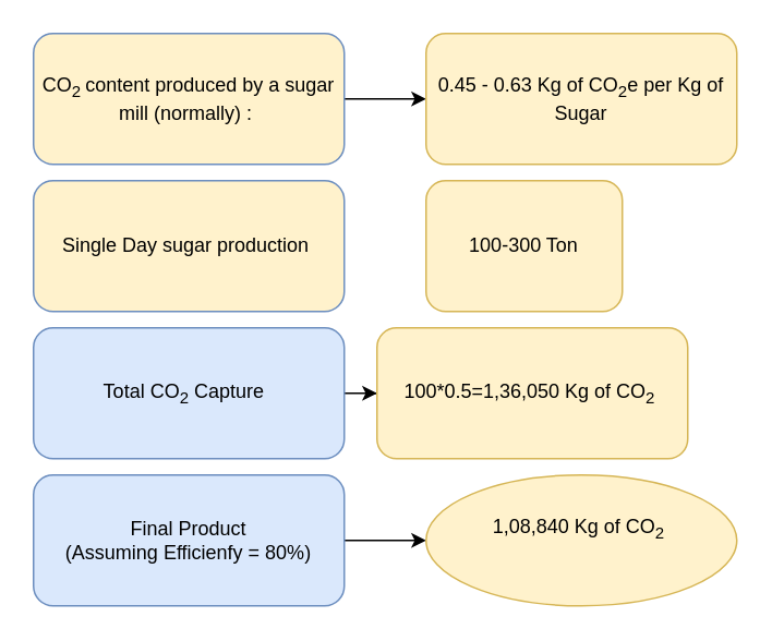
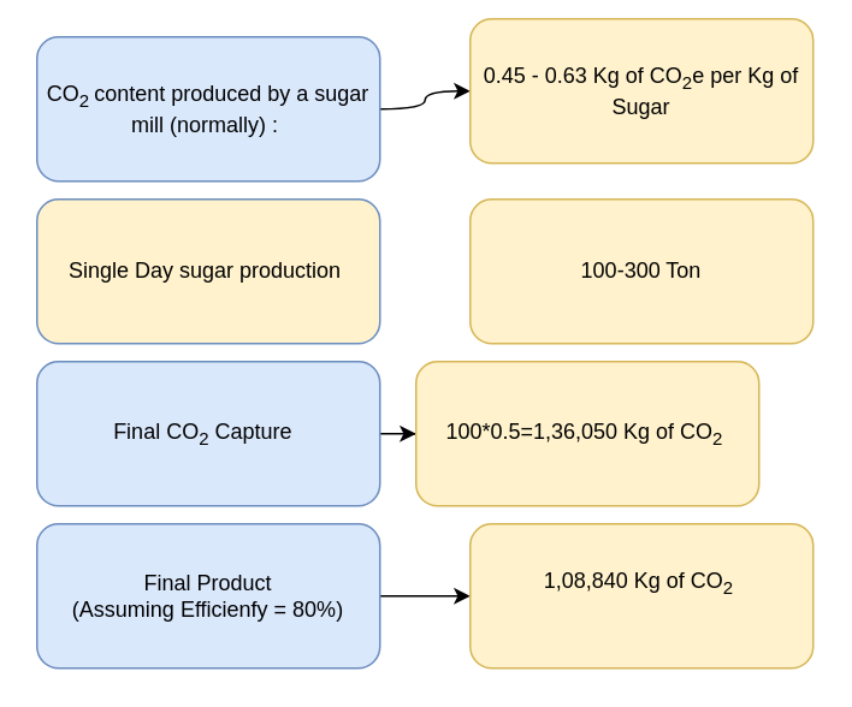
- <mxCell id="3" value="CO&lt;sub&gt;2&amp;nbsp;&lt;/sub&gt;content produced by a sugar mill (normally) :&amp;nbsp;" style="rounded=1;whiteSpace=wrap;html=1;fillColor=#fff2cc;strokeColor=#6c8ebf;" parent="1" vertex="1"><mxGeometry x="20" y="20" width="190" height="80" as="geometry" /></mxCell>
+ <mxCell id="3" value="CO&lt;sub&gt;2&amp;nbsp;&lt;/sub&gt;content produced by a sugar mill (normally) :&amp;nbsp;" style="rounded=1;whiteSpace=wrap;html=1;fillColor=#dae8fc;strokeColor=#6c8ebf;" parent="1" vertex="1"><mxGeometry x="20" y="20" width="190" height="80" as="geometry" /></mxCell>
- <mxCell id="4" value="0.45 - 0.63 Kg of CO&lt;sub&gt;2&lt;/sub&gt;e per Kg of Sugar" style="rounded=1;whiteSpace=wrap;html=1;fillColor=#fff2cc;strokeColor=#d6b656;" vertex="1" parent="1"><mxGeometry x="260" y="20" width="190" height="80" as="geometry" /></mxCell>
+ <mxCell id="4" value="0.45 - 0.63 Kg of CO&lt;sub&gt;2&lt;/sub&gt;e per Kg of Sugar" style="rounded=1;whiteSpace=wrap;html=1;fillColor=#fff2cc;strokeColor=#d6b656;" vertex="1" parent="1"><mxGeometry x="260" y="10" width="190" height="80" as="geometry" /></mxCell>
- <mxCell id="6" value="100-300 Ton" style="rounded=1;whiteSpace=wrap;html=1;fillColor=#fff2cc;strokeColor=#d6b656;" vertex="1" parent="1"><mxGeometry x="260" y="110" width="120" height="80" as="geometry" /></mxCell>
+ <mxCell id="6" value="100-300 Ton" style="rounded=1;whiteSpace=wrap;html=1;fillColor=#fff2cc;strokeColor=#d6b656;" vertex="1" parent="1"><mxGeometry x="260" y="110" width="190" height="80" as="geometry" /></mxCell>
- <mxCell id="8" value="Total CO&lt;sub style=&quot;border-color: var(--border-color);&quot;&gt;2&lt;/sub&gt;&lt;span style=&quot;border-color: var(--border-color);&quot;&gt;&amp;nbsp;Capture&lt;/span&gt;&lt;sub style=&quot;border-color: var(--border-color);&quot;&gt;&amp;nbsp;&amp;nbsp;&lt;/sub&gt;" style="rounded=1;whiteSpace=wrap;html=1;fillColor=#dae8fc;strokeColor=#6c8ebf;" vertex="1" parent="1"><mxGeometry x="20" y="200" width="190" height="80" as="geometry" /></mxCell>
+ <mxCell id="8" value="Final CO&lt;sub style=&quot;border-color: var(--border-color);&quot;&gt;2&lt;/sub&gt;&lt;span style=&quot;border-color: var(--border-color);&quot;&gt;&amp;nbsp;Capture&lt;/span&gt;&lt;sub style=&quot;border-color: var(--border-color);&quot;&gt;&amp;nbsp;&amp;nbsp;&lt;/sub&gt;" style="rounded=1;whiteSpace=wrap;html=1;fillColor=#dae8fc;strokeColor=#6c8ebf;" vertex="1" parent="1"><mxGeometry x="20" y="200" width="190" height="80" as="geometry" /></mxCell>
- <mxCell id="12" value="&lt;sub style=&quot;border-color: var(--border-color);&quot;&gt;&lt;font style=&quot;font-size: 12px;&quot;&gt;1,08,840 Kg of&amp;nbsp;CO&lt;sub style=&quot;border-color: var(--border-color);&quot;&gt;2&amp;nbsp;&lt;/sub&gt;&lt;br&gt;&amp;nbsp;&lt;/font&gt;&lt;/sub&gt;" style="ellipse;whiteSpace=wrap;html=1;fillColor=#fff2cc;strokeColor=#d6b656;" vertex="1" parent="1"><mxGeometry x="260" y="290" width="190" height="80" as="geometry" /></mxCell>
+ <mxCell id="12" value="&lt;sub style=&quot;border-color: var(--border-color);&quot;&gt;&lt;font style=&quot;font-size: 12px;&quot;&gt;1,08,840 Kg of&amp;nbsp;CO&lt;sub style=&quot;border-color: var(--border-color);&quot;&gt;2&amp;nbsp;&lt;/sub&gt;&lt;br&gt;&amp;nbsp;&lt;/font&gt;&lt;/sub&gt;" style="rounded=1;whiteSpace=wrap;html=1;fillColor=#fff2cc;strokeColor=#d6b656;" vertex="1" parent="1"><mxGeometry x="260" y="290" width="190" height="80" as="geometry" /></mxCell>
